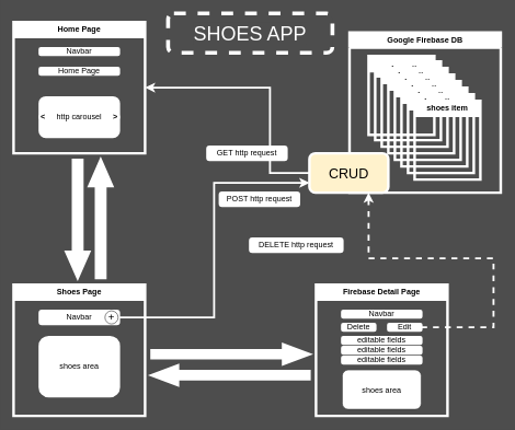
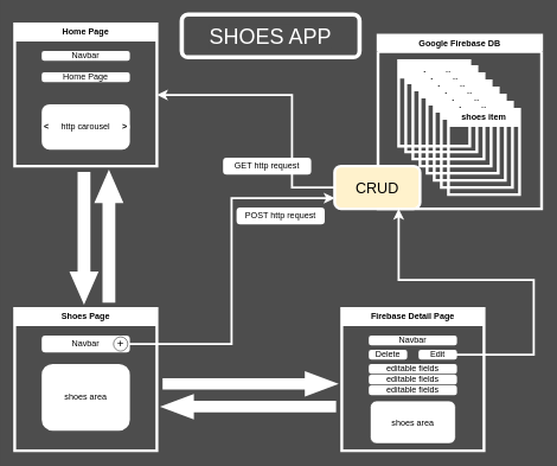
- <mxCell id="40" value="&lt;font color=&quot;#ffffff&quot; style=&quot;font-size: 30px; background-color: rgb(77, 77, 77);&quot;&gt;SHOES APP&lt;/font&gt;" style="rounded=1;whiteSpace=wrap;html=1;shadow=0;sketch=0;strokeColor=#FFFFFF;strokeWidth=6;fontSize=12;fillColor=#4D4D4D;dashed=1;" vertex="1" parent="1"><mxGeometry x="255" y="20" width="250" height="60" as="geometry" /></mxCell>
+ <mxCell id="40" value="&lt;font color=&quot;#ffffff&quot; style=&quot;font-size: 30px; background-color: rgb(77, 77, 77);&quot;&gt;SHOES APP&lt;/font&gt;" style="rounded=1;whiteSpace=wrap;html=1;shadow=0;sketch=0;strokeColor=#FFFFFF;strokeWidth=6;fontSize=12;fillColor=#4D4D4D;" vertex="1" parent="1"><mxGeometry x="255" y="20" width="250" height="60" as="geometry" /></mxCell>
- <mxCell id="39" value="DELETE http request" style="rounded=1;whiteSpace=wrap;html=1;strokeColor=#FFFFFF;strokeWidth=4;fontSize=12;" vertex="1" parent="1"><mxGeometry x="380" y="363" width="140" height="20" as="geometry" /></mxCell>
- <mxCell id="38" style="edgeStyle=orthogonalEdgeStyle;rounded=0;orthogonalLoop=1;jettySize=auto;html=1;entryX=0.75;entryY=1;entryDx=0;entryDy=0;strokeColor=#FFFFFF;strokeWidth=3;fontSize=12;dashed=1;" edge="1" parent="1" source="26" target="4"><mxGeometry relative="1" as="geometry"><Array as="points"><mxPoint x="750" y="498" /><mxPoint x="750" y="393" /><mxPoint x="560" y="393" /></Array></mxGeometry></mxCell>
+ <mxCell id="38" style="edgeStyle=orthogonalEdgeStyle;rounded=0;orthogonalLoop=1;jettySize=auto;html=1;entryX=0.75;entryY=1;entryDx=0;entryDy=0;strokeColor=#FFFFFF;strokeWidth=3;fontSize=12;" edge="1" parent="1" source="26" target="4"><mxGeometry relative="1" as="geometry"><Array as="points"><mxPoint x="750" y="498" /><mxPoint x="750" y="393" /><mxPoint x="560" y="393" /></Array></mxGeometry></mxCell>
